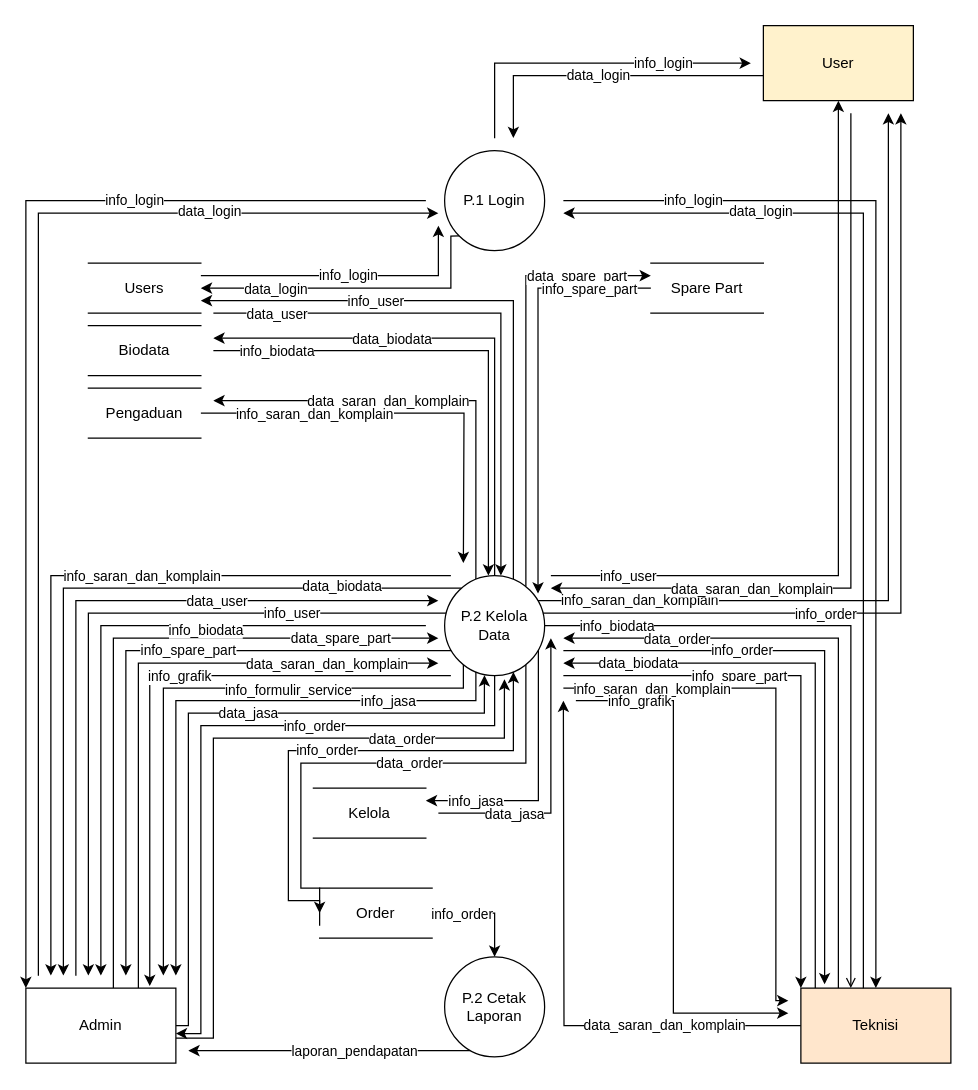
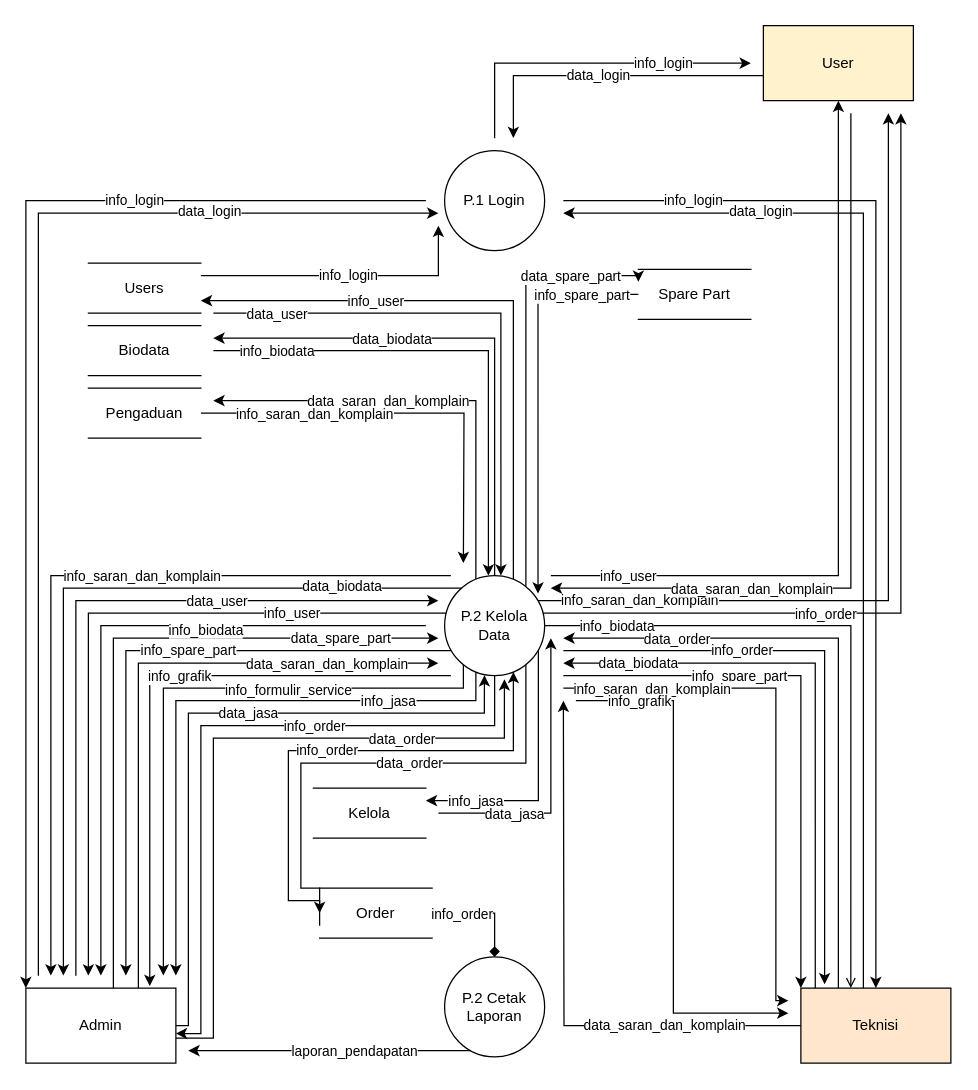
- <mxCell id="15" style="edgeStyle=orthogonalEdgeStyle;rounded=0;orthogonalLoop=1;jettySize=auto;html=1;entryX=1;entryY=0.5;entryDx=0;entryDy=0;exitX=0;exitY=1;exitDx=0;exitDy=0;" parent="1" source="17" target="92" edge="1"><mxGeometry relative="1" as="geometry"><mxPoint x="200" y="60" as="targetPoint" /><mxPoint x="370" y="110" as="sourcePoint" /><Array as="points"><mxPoint x="360" y="188" /><mxPoint x="360" y="230" /></Array></mxGeometry></mxCell>
- <mxCell id="16" value="data_login" style="edgeLabel;html=1;align=center;verticalAlign=middle;resizable=0;points=[];" parent="15" vertex="1" connectable="0"><mxGeometry x="0.52" relative="1" as="geometry"><mxPoint as="offset" /></mxGeometry></mxCell>
- <mxCell id="102" value="Spare Part" style="shape=partialRectangle;whiteSpace=wrap;html=1;left=0;right=0;fillColor=none;" parent="1" vertex="1"><mxGeometry x="520" y="210" width="90" height="40" as="geometry" /></mxCell>
+ <mxCell id="102" value="Spare Part" style="shape=partialRectangle;whiteSpace=wrap;html=1;left=0;right=0;fillColor=none;" parent="1" vertex="1"><mxGeometry x="510" y="215" width="90" height="40" as="geometry" /></mxCell>
- <mxCell id="107" style="edgeStyle=orthogonalEdgeStyle;rounded=0;orthogonalLoop=1;jettySize=auto;html=1;entryX=0.5;entryY=0;entryDx=0;entryDy=0;" parent="1" source="109" target="75" edge="1"><mxGeometry relative="1" as="geometry" /></mxCell>
+ <mxCell id="107" style="edgeStyle=orthogonalEdgeStyle;rounded=0;orthogonalLoop=1;jettySize=auto;html=1;entryX=0.5;entryY=0;entryDx=0;entryDy=0;endArrow=diamond;" parent="1" source="109" target="75" edge="1"><mxGeometry relative="1" as="geometry" /></mxCell>
